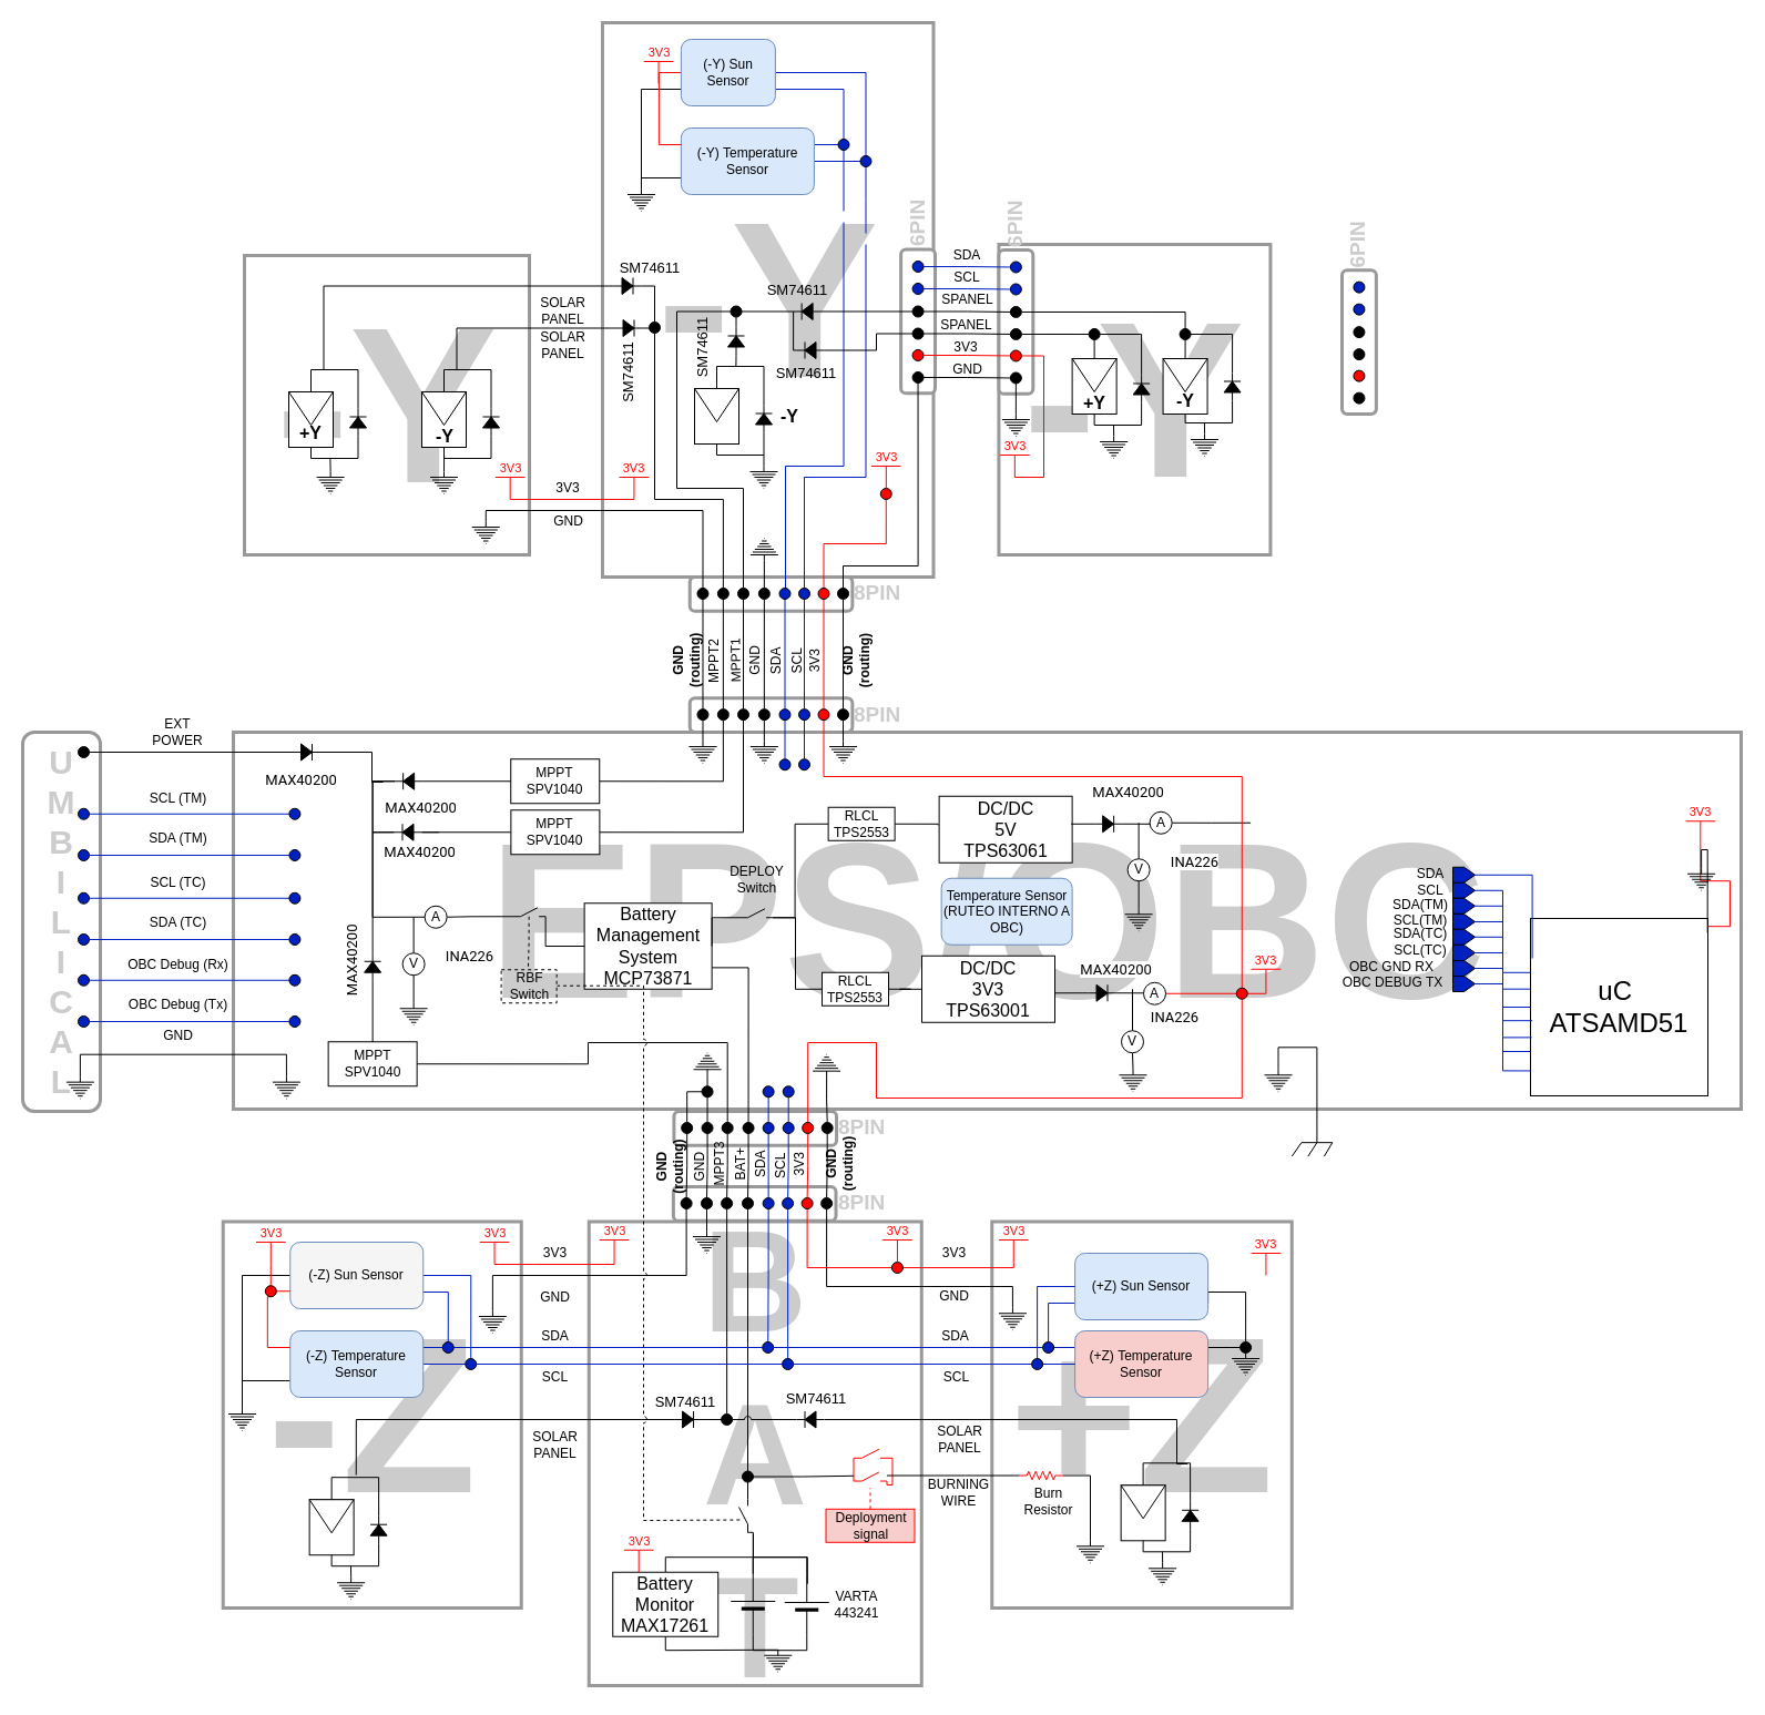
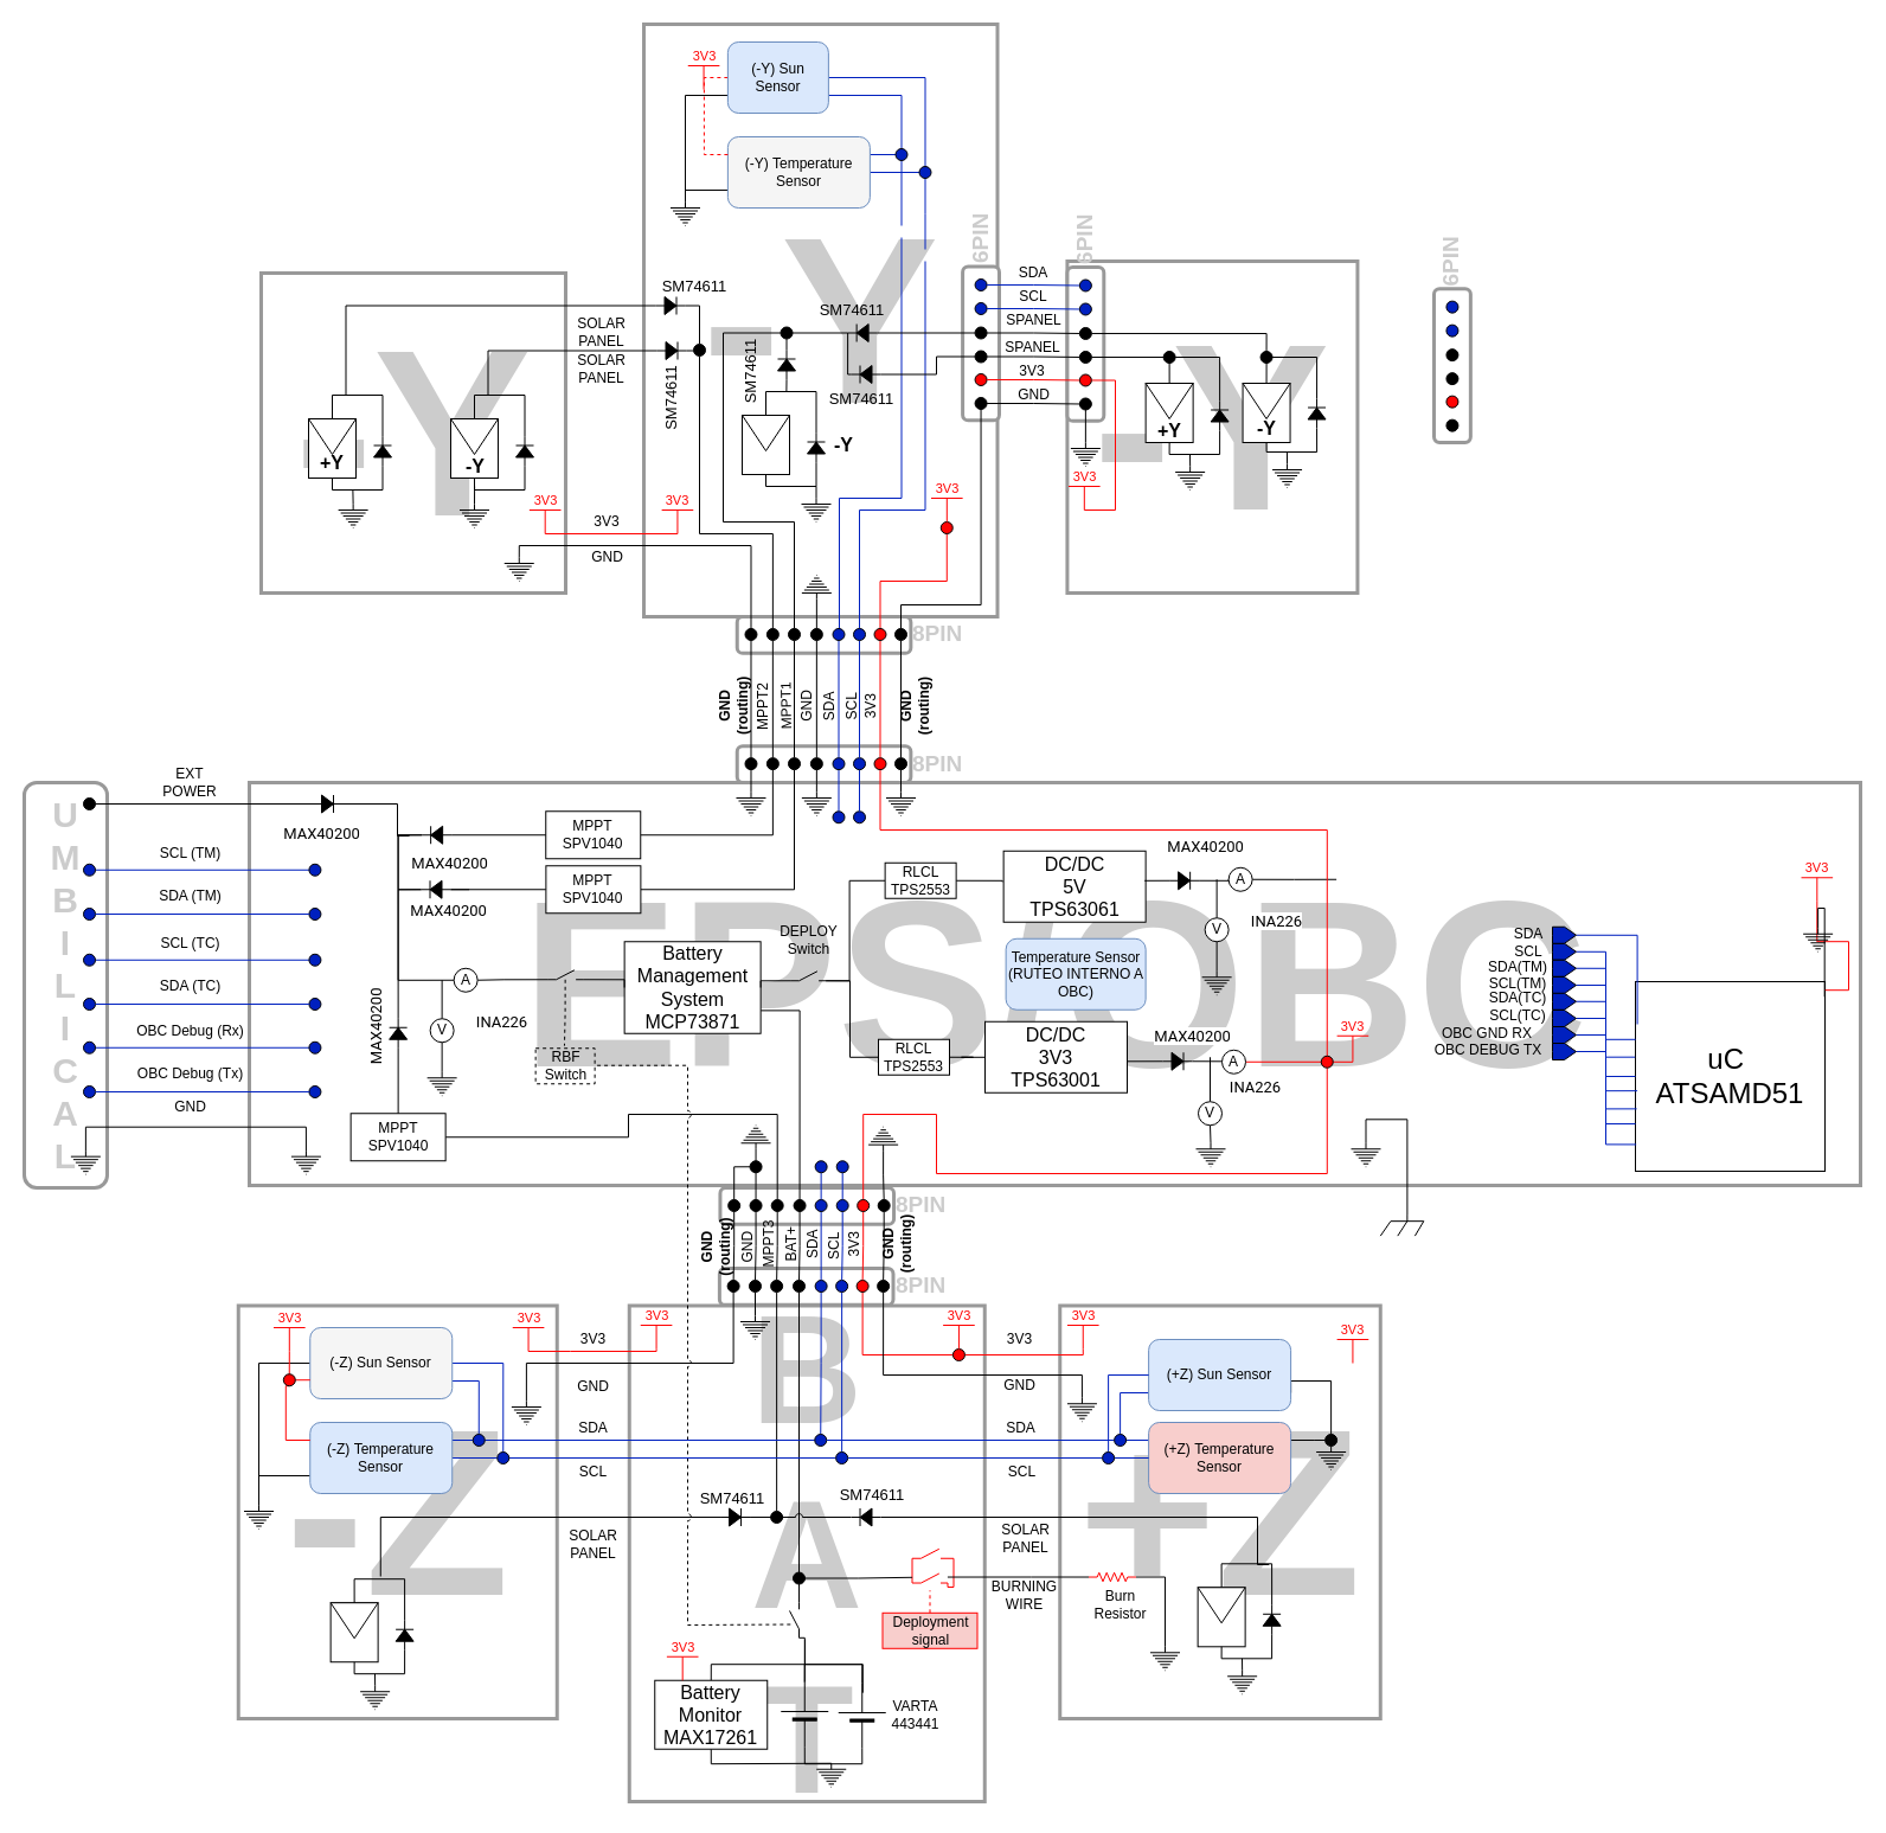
- <mxCell id="206" style="edgeStyle=orthogonalEdgeStyle;rounded=0;orthogonalLoop=1;jettySize=auto;html=1;exitX=0;exitY=0.5;exitDx=0;exitDy=0;entryX=0;entryY=0.25;entryDx=0;entryDy=0;endArrow=none;endFill=0;strokeColor=#FF0303;" parent="1" source="209" target="204" edge="1"><mxGeometry relative="1" as="geometry"><mxPoint x="593.13" y="125" as="targetPoint" /></mxGeometry></mxCell>
+ <mxCell id="206" style="edgeStyle=orthogonalEdgeStyle;rounded=0;orthogonalLoop=1;jettySize=auto;html=1;exitX=0;exitY=0.5;exitDx=0;exitDy=0;entryX=0;entryY=0.25;entryDx=0;entryDy=0;endArrow=none;endFill=0;strokeColor=#FF0303;dashed=1;" parent="1" source="209" target="204" edge="1"><mxGeometry relative="1" as="geometry"><mxPoint x="593.13" y="125" as="targetPoint" /></mxGeometry></mxCell>
- <mxCell id="204" value="(-Y)&amp;nbsp;Temperature Sensor" style="rounded=1;whiteSpace=wrap;html=1;strokeColor=#6c8ebf;fillColor=#dae8fc;" parent="1" vertex="1"><mxGeometry x="613.88" y="115" width="120" height="60" as="geometry" /></mxCell>
+ <mxCell id="204" value="(-Y)&amp;nbsp;Temperature Sensor" style="rounded=1;whiteSpace=wrap;html=1;strokeColor=#6c8ebf;fillColor=#f5f5f5;" parent="1" vertex="1"><mxGeometry x="613.88" y="115" width="120" height="60" as="geometry" /></mxCell>
- <mxCell id="118" value="Battery Management System&lt;br&gt;MCP73871" style="rounded=0;whiteSpace=wrap;html=1;fontSize=16;" parent="1" vertex="1"><mxGeometry x="526.63" y="814.25" width="115" height="77.5" as="geometry" /></mxCell>
+ <mxCell id="118" value="Battery Management System&lt;br&gt;MCP73871" style="rounded=0;whiteSpace=wrap;html=1;fontSize=16;" parent="1" vertex="1"><mxGeometry x="526.63" y="794.25" width="115" height="77.5" as="geometry" /></mxCell>
- <mxCell id="147" value="RBF&lt;br style=&quot;font-size: 12px;&quot;&gt;Switch" style="text;html=1;align=center;verticalAlign=middle;resizable=0;points=[];autosize=1;fontSize=12;strokeColor=#000000;dashed=1;" parent="1" vertex="1"><mxGeometry x="451.63" y="874.25" width="50" height="30" as="geometry" /></mxCell>
+ <mxCell id="147" value="RBF&lt;br style=&quot;font-size: 12px;&quot;&gt;Switch" style="text;html=1;align=center;verticalAlign=middle;resizable=0;points=[];autosize=1;fontSize=12;strokeColor=#000000;dashed=1;" parent="1" vertex="1"><mxGeometry x="451.63" y="884.25" width="50" height="30" as="geometry" /></mxCell>
- <mxCell id="182" value="VARTA&lt;br&gt;443241" style="text;html=1;align=center;verticalAlign=middle;resizable=0;points=[];autosize=1;fontSize=12;" parent="1" vertex="1"><mxGeometry x="742.25" y="1432.24" width="60" height="30" as="geometry" /></mxCell>
+ <mxCell id="182" value="VARTA&lt;br&gt;443441" style="text;html=1;align=center;verticalAlign=middle;resizable=0;points=[];autosize=1;fontSize=12;" parent="1" vertex="1"><mxGeometry x="742.25" y="1432.24" width="60" height="30" as="geometry" /></mxCell>
